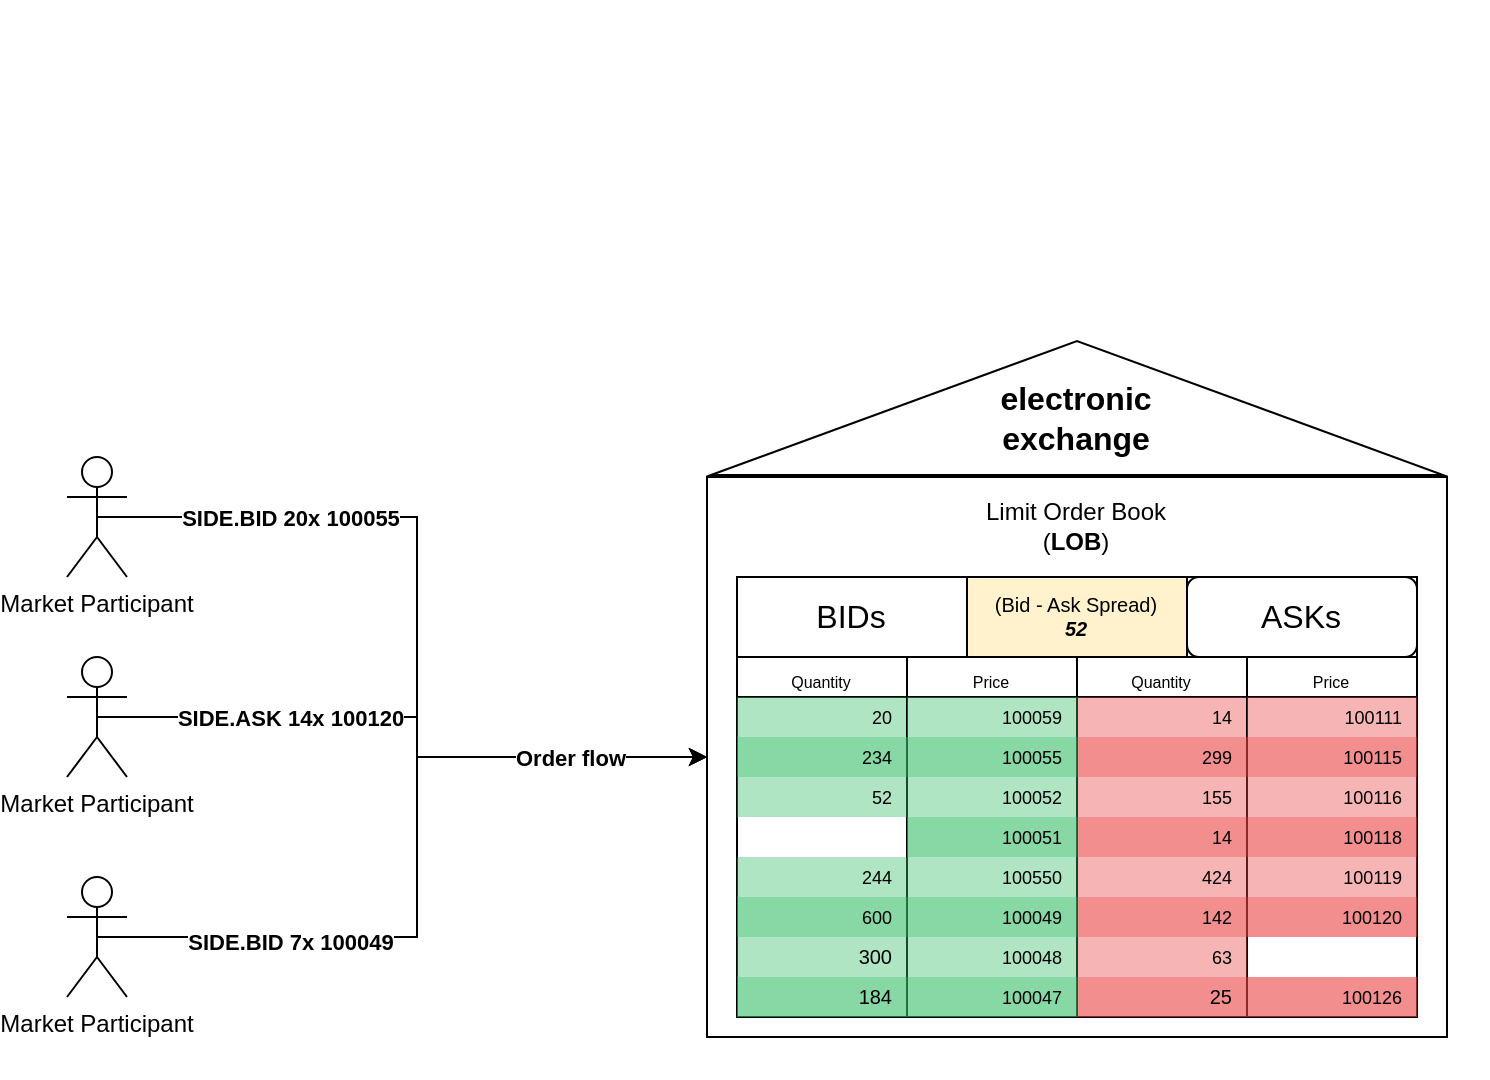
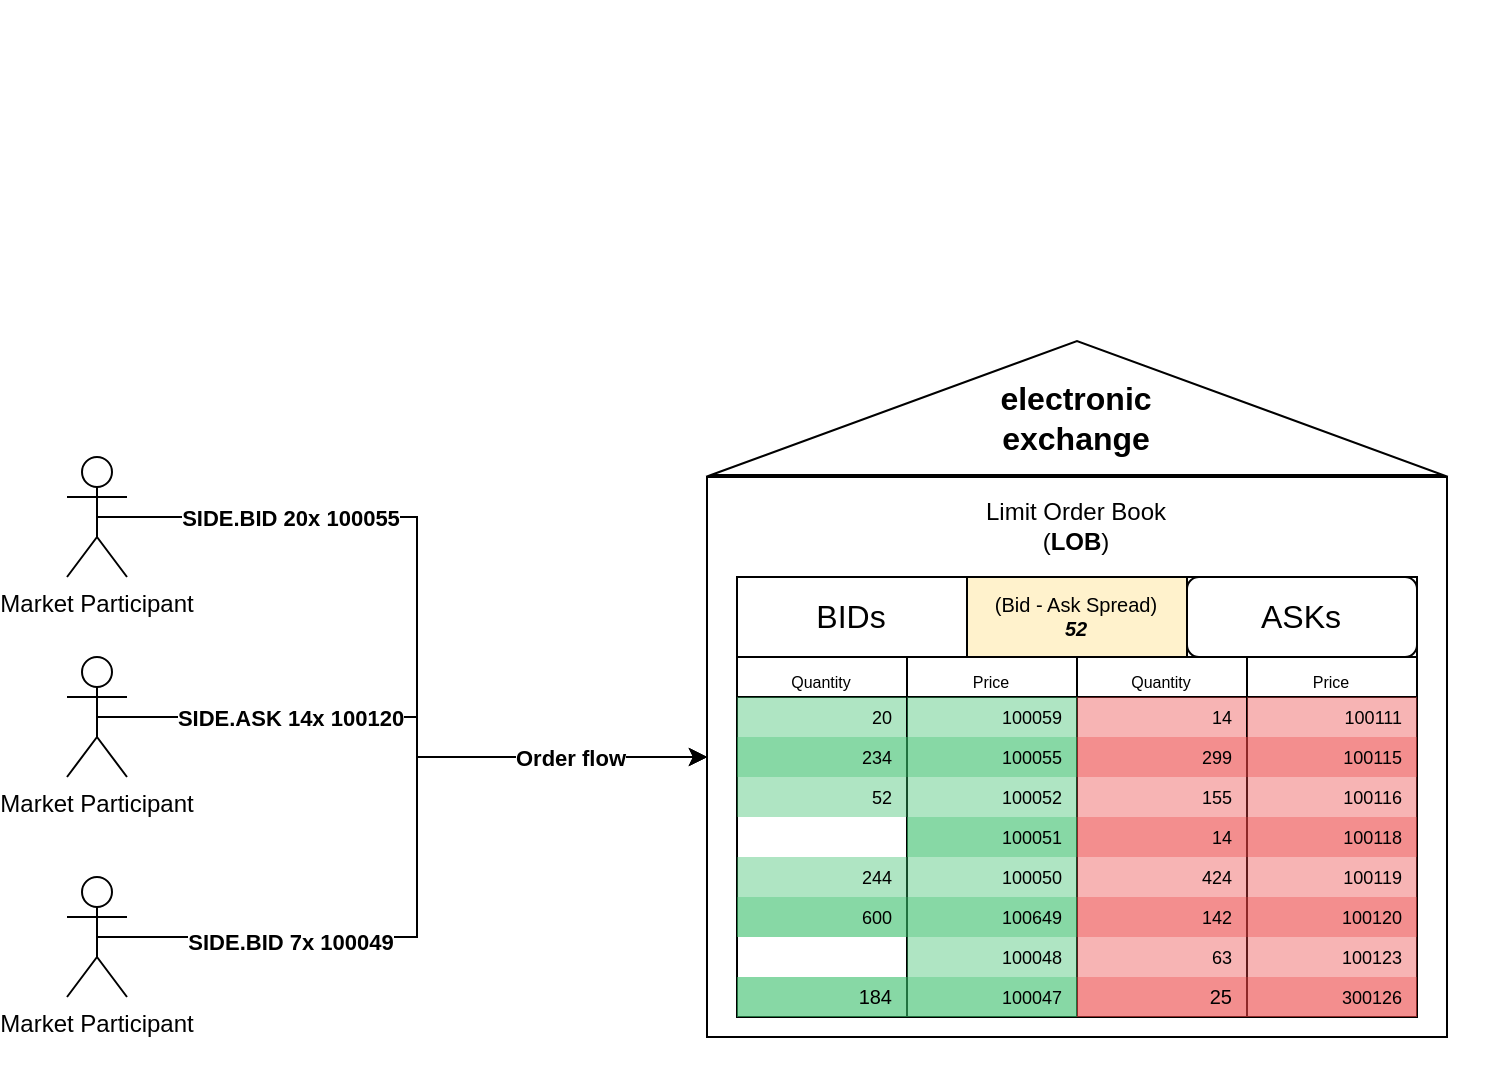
- <mxCell id="28" value="&lt;span style=&quot;font-size: 9px;&quot;&gt;100550&lt;/span&gt;" style="rounded=0;whiteSpace=wrap;html=1;fontSize=16;labelBackgroundColor=none;fillColor=#37BF69;opacity=40;strokeColor=none;align=right;spacingRight=5;spacingBottom=5;" vertex="1" parent="1"><mxGeometry x="440" y="428" width="85" height="20" as="geometry" /></mxCell>
+ <mxCell id="28" value="&lt;span style=&quot;font-size: 9px;&quot;&gt;100050&lt;/span&gt;" style="rounded=0;whiteSpace=wrap;html=1;fontSize=16;labelBackgroundColor=none;fillColor=#37BF69;opacity=40;strokeColor=none;align=right;spacingRight=5;spacingBottom=5;" vertex="1" parent="1"><mxGeometry x="440" y="428" width="85" height="20" as="geometry" /></mxCell>
- <mxCell id="30" value="&lt;span style=&quot;font-size: 9px;&quot;&gt;100049&lt;/span&gt;" style="rounded=0;whiteSpace=wrap;html=1;fontSize=16;labelBackgroundColor=none;fillColor=#37BF69;opacity=60;strokeColor=none;align=right;spacingRight=5;spacingBottom=5;" vertex="1" parent="1"><mxGeometry x="440" y="448" width="85" height="20" as="geometry" /></mxCell>
+ <mxCell id="30" value="&lt;span style=&quot;font-size: 9px;&quot;&gt;100649&lt;/span&gt;" style="rounded=0;whiteSpace=wrap;html=1;fontSize=16;labelBackgroundColor=none;fillColor=#37BF69;opacity=60;strokeColor=none;align=right;spacingRight=5;spacingBottom=5;" vertex="1" parent="1"><mxGeometry x="440" y="448" width="85" height="20" as="geometry" /></mxCell>
- <mxCell id="31" value="&lt;font size=&quot;1&quot;&gt;300&lt;/font&gt;" style="rounded=0;whiteSpace=wrap;html=1;fontSize=16;labelBackgroundColor=none;fillColor=#37BF69;opacity=40;strokeColor=none;align=right;spacingRight=5;spacingBottom=5;" vertex="1" parent="1"><mxGeometry x="355" y="468" width="85" height="20" as="geometry" /></mxCell>
+ <mxCell id="47" value="&lt;span style=&quot;font-size: 9px;&quot;&gt;100123&lt;/span&gt;" style="rounded=0;whiteSpace=wrap;html=1;fontSize=16;labelBackgroundColor=none;fillColor=#EB4444;strokeColor=none;opacity=40;spacingBottom=5;spacingRight=5;align=right;" vertex="1" parent="1"><mxGeometry x="610" y="468" width="85" height="20" as="geometry" /></mxCell>
- <mxCell id="49" value="&lt;span style=&quot;font-size: 9px;&quot;&gt;100126&lt;/span&gt;" style="rounded=0;whiteSpace=wrap;html=1;fontSize=16;labelBackgroundColor=none;fillColor=#EB4444;strokeColor=none;opacity=60;spacingBottom=5;spacingRight=5;align=right;" vertex="1" parent="1"><mxGeometry x="610" y="488" width="85" height="20" as="geometry" /></mxCell>
+ <mxCell id="49" value="&lt;span style=&quot;font-size: 9px;&quot;&gt;300126&lt;/span&gt;" style="rounded=0;whiteSpace=wrap;html=1;fontSize=16;labelBackgroundColor=none;fillColor=#EB4444;strokeColor=none;opacity=60;spacingBottom=5;spacingRight=5;align=right;" vertex="1" parent="1"><mxGeometry x="610" y="488" width="85" height="20" as="geometry" /></mxCell>
